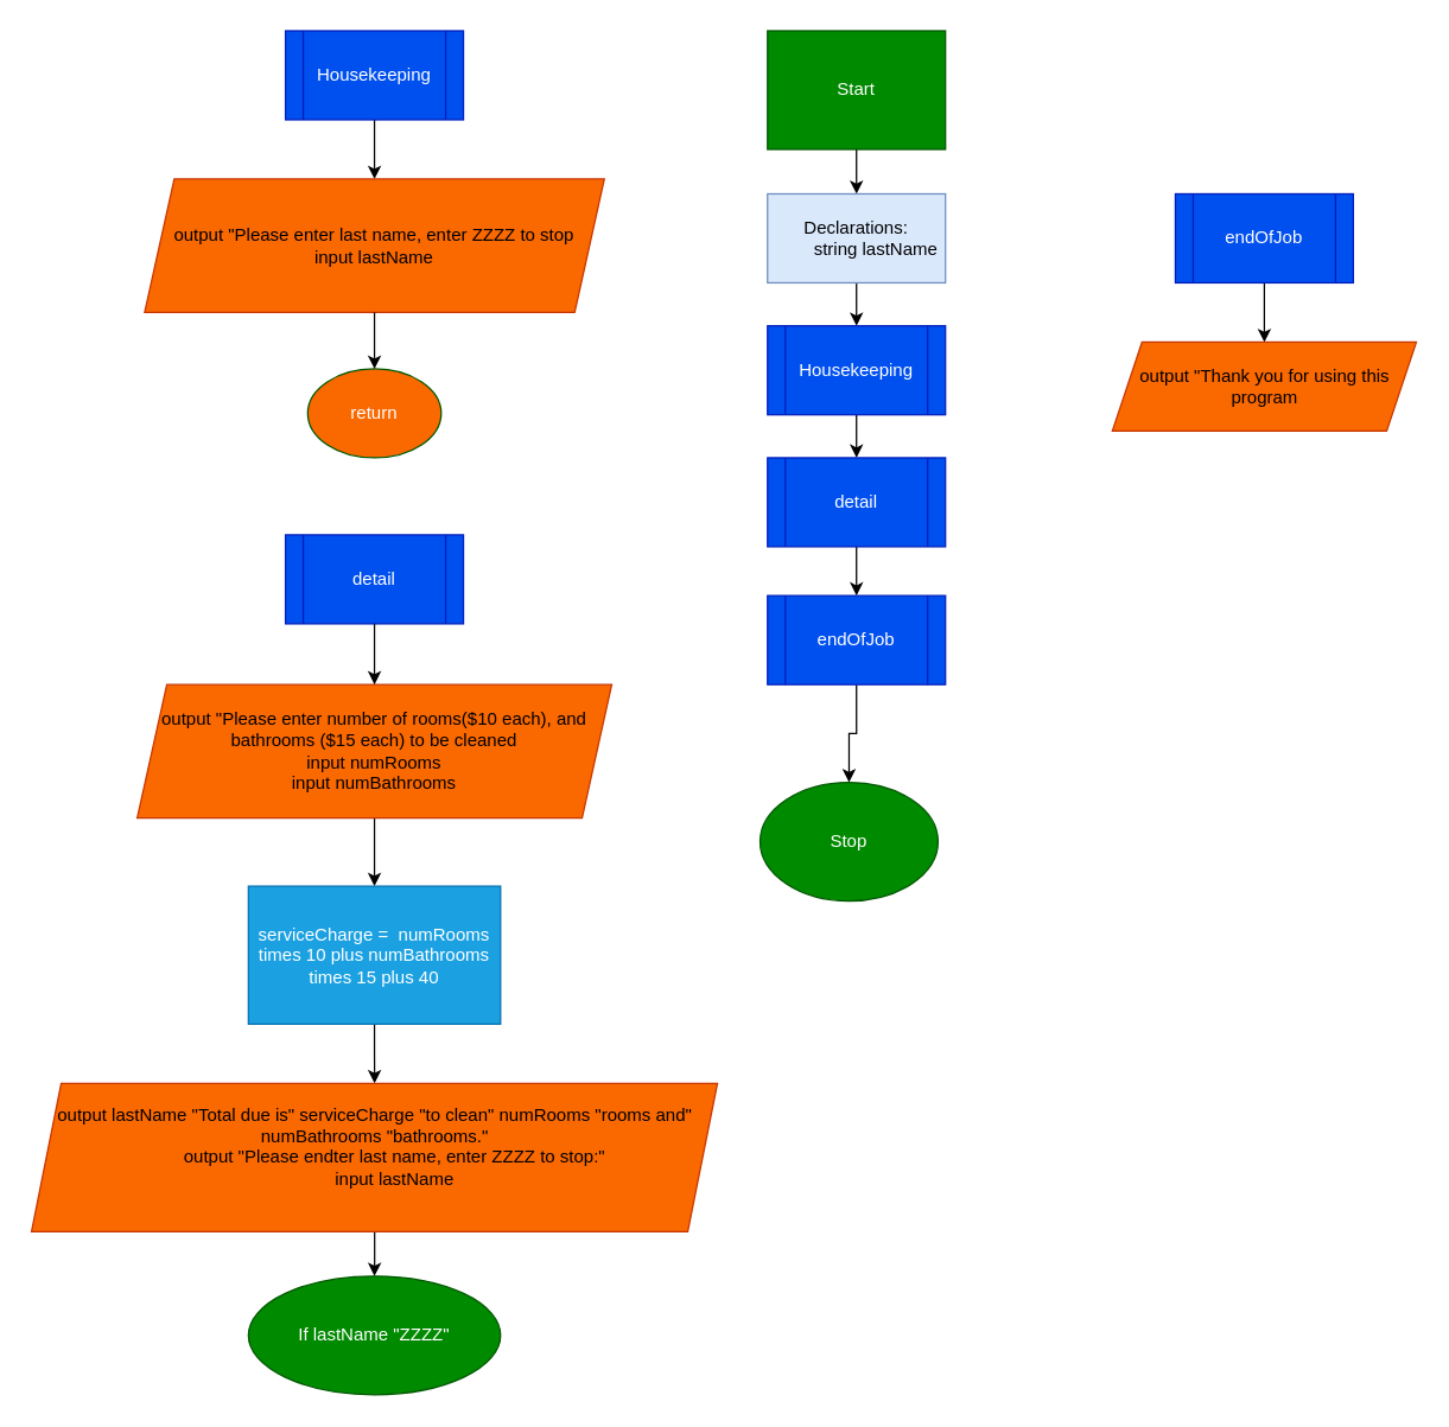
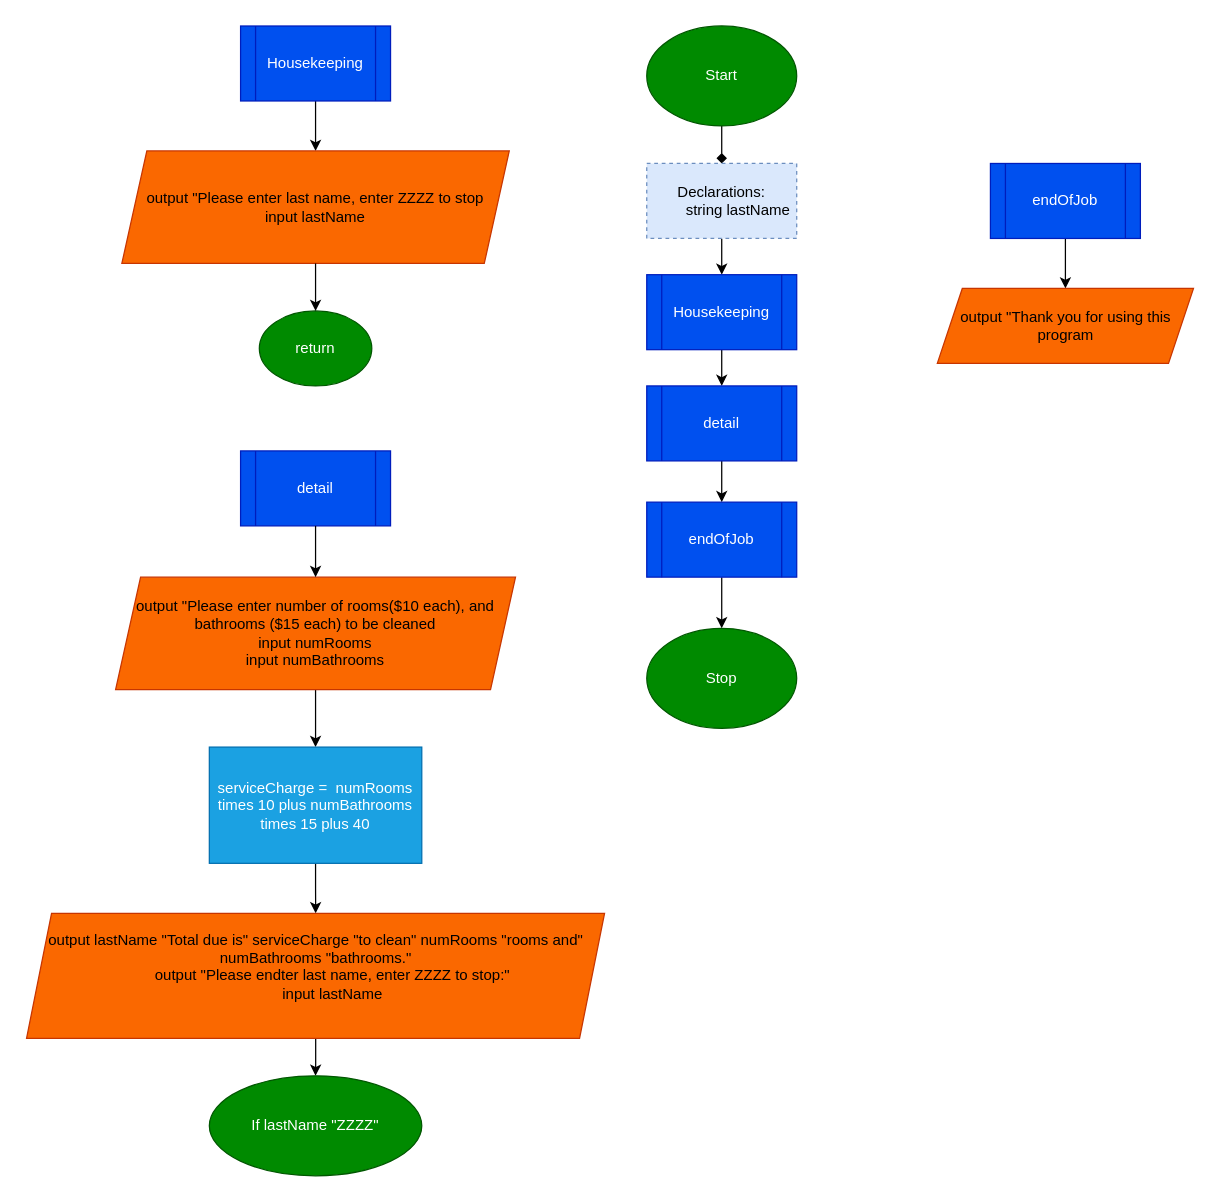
- <mxCell id="3" value="Start" style="whiteSpace=wrap;html=1;fillColor=#008a00;fontColor=#ffffff;strokeColor=#005700;rounded=0;" parent="1" vertex="1"><mxGeometry x="517" y="20" width="120" height="80" as="geometry" /></mxCell>
+ <mxCell id="3" value="Start" style="ellipse;whiteSpace=wrap;html=1;fillColor=#008a00;fontColor=#ffffff;strokeColor=#005700;" parent="1" vertex="1"><mxGeometry x="517" y="20" width="120" height="80" as="geometry" /></mxCell>
- <mxCell id="2" value="" style="edgeStyle=orthogonalEdgeStyle;rounded=0;orthogonalLoop=1;jettySize=auto;html=1;" parent="1" source="3" target="5" edge="1"><mxGeometry relative="1" as="geometry" /></mxCell>
+ <mxCell id="2" value="" style="edgeStyle=orthogonalEdgeStyle;rounded=0;orthogonalLoop=1;jettySize=auto;html=1;endArrow=diamond;" parent="1" source="3" target="5" edge="1"><mxGeometry relative="1" as="geometry" /></mxCell>
- <mxCell id="5" value="Declarations:&lt;div&gt;&lt;span style=&quot;white-space: pre;&quot;&gt;&#09;&lt;/span&gt;string lastName&lt;br&gt;&lt;/div&gt;" style="whiteSpace=wrap;html=1;fillColor=#dae8fc;strokeColor=#6c8ebf;" parent="1" vertex="1"><mxGeometry x="517" y="130" width="120" height="60" as="geometry" /></mxCell>
+ <mxCell id="5" value="Declarations:&lt;div&gt;&lt;span style=&quot;white-space: pre;&quot;&gt;&#09;&lt;/span&gt;string lastName&lt;br&gt;&lt;/div&gt;" style="whiteSpace=wrap;html=1;fillColor=#dae8fc;strokeColor=#6c8ebf;dashed=1;" parent="1" vertex="1"><mxGeometry x="517" y="130" width="120" height="60" as="geometry" /></mxCell>
- <mxCell id="16" value="return" style="ellipse;whiteSpace=wrap;html=1;fillColor=#fa6800;fontColor=#ffffff;strokeColor=#005700;" parent="1" vertex="1"><mxGeometry x="207" y="248" width="90" height="60" as="geometry" /></mxCell>
+ <mxCell id="16" value="return" style="ellipse;whiteSpace=wrap;html=1;fillColor=#008a00;fontColor=#ffffff;strokeColor=#005700;" parent="1" vertex="1"><mxGeometry x="207" y="248" width="90" height="60" as="geometry" /></mxCell>
- <mxCell id="12" value="Stop" style="ellipse;whiteSpace=wrap;html=1;fillColor=#008a00;fontColor=#ffffff;strokeColor=#005700;" parent="1" vertex="1"><mxGeometry x="512" y="527" width="120" height="80" as="geometry" /></mxCell>
+ <mxCell id="12" value="Stop" style="ellipse;whiteSpace=wrap;html=1;fillColor=#008a00;fontColor=#ffffff;strokeColor=#005700;" parent="1" vertex="1"><mxGeometry x="517" y="502" width="120" height="80" as="geometry" /></mxCell>
